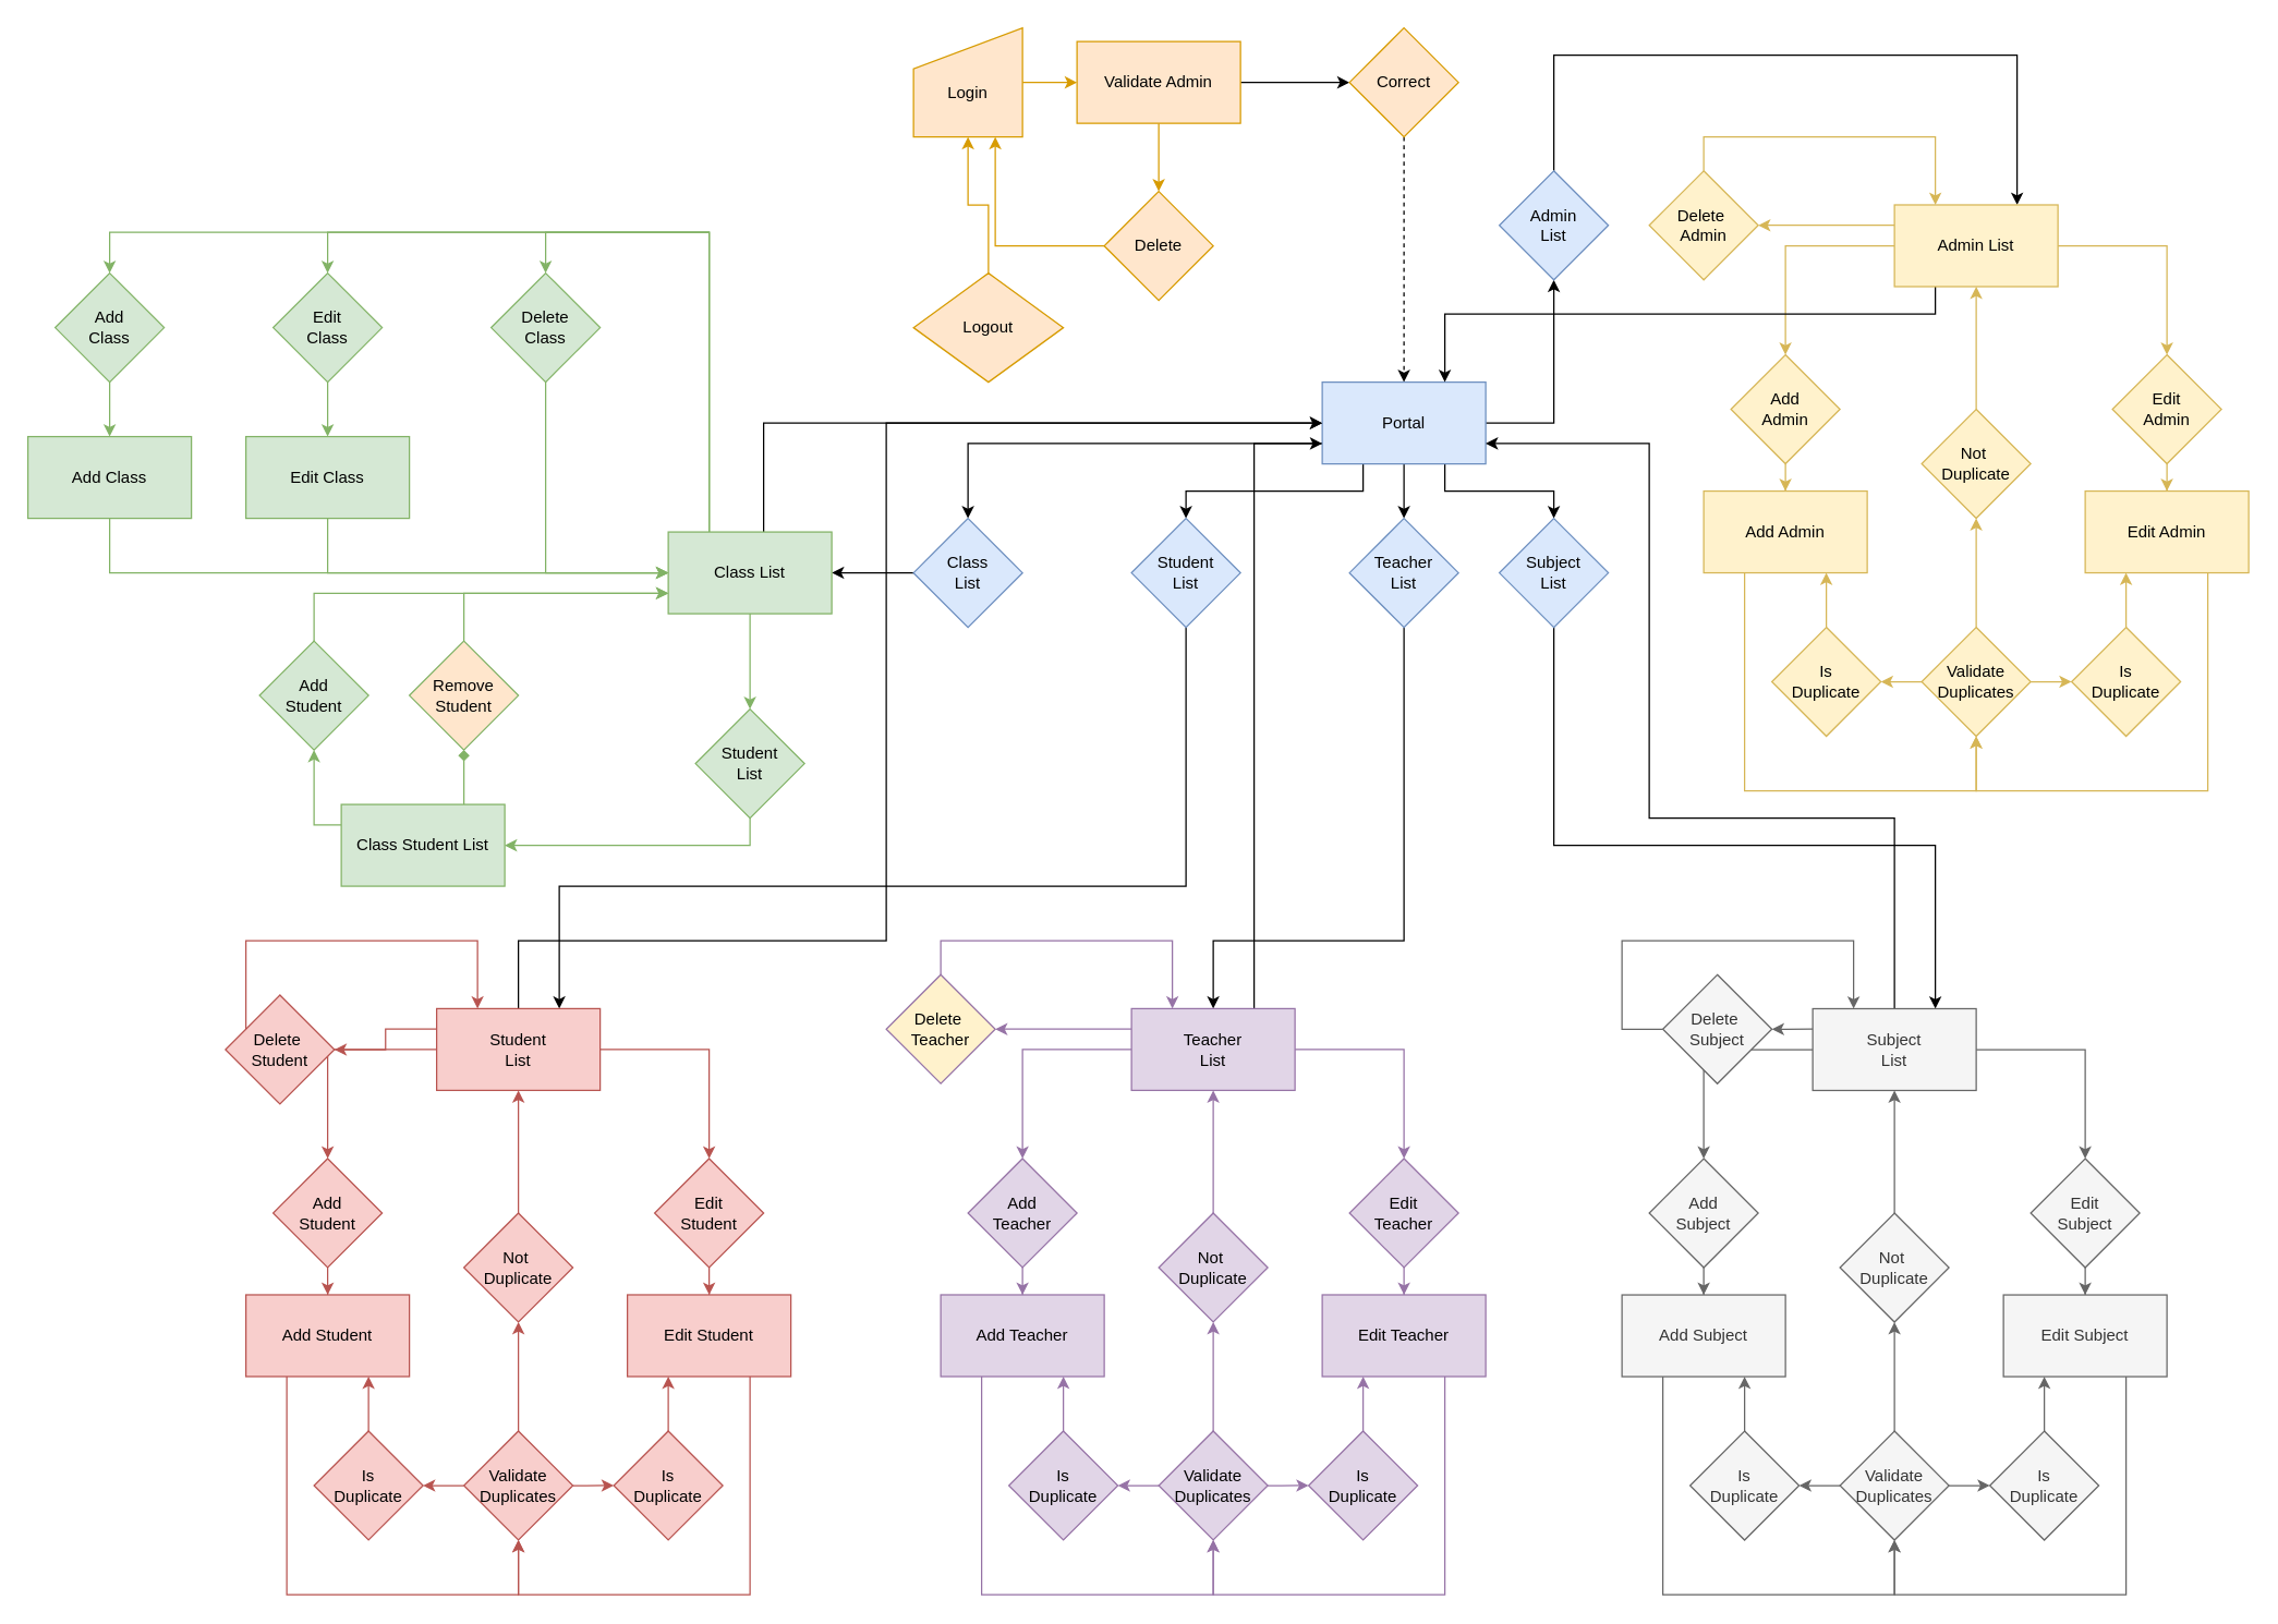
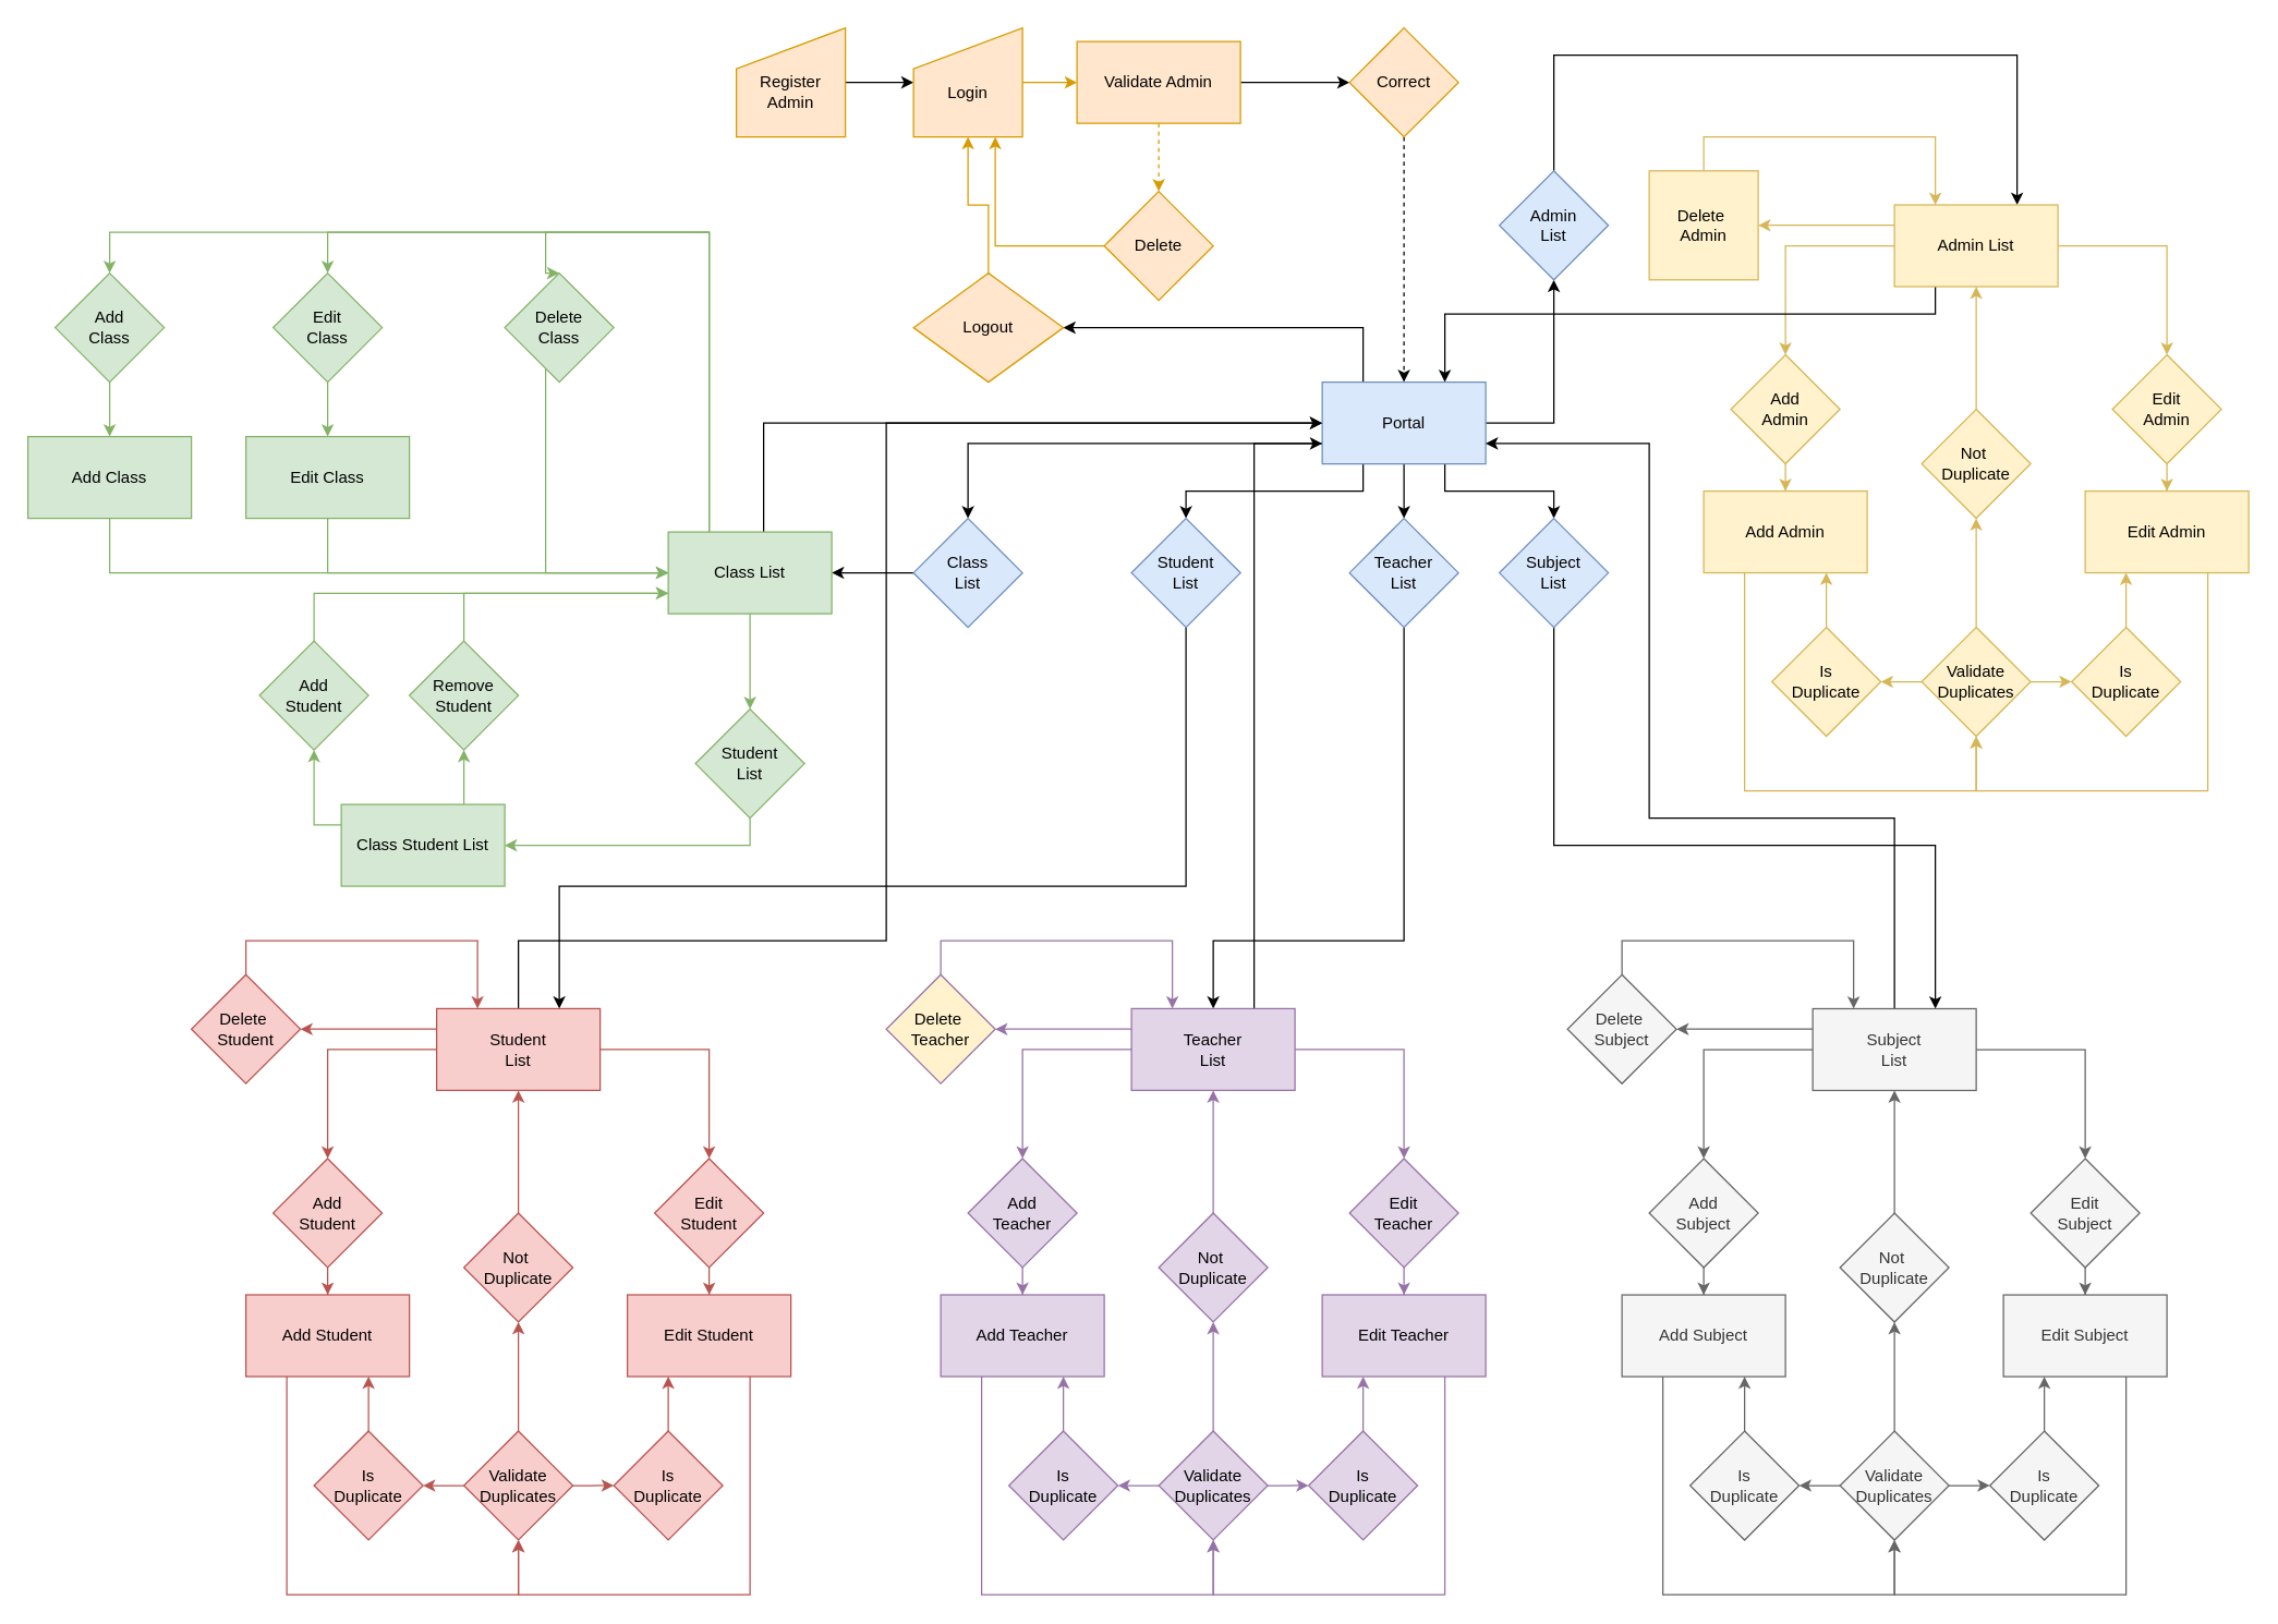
+ <mxCell id="3" value="&lt;font style=&quot;font-size: 12px;&quot;&gt;&lt;br&gt;Register&lt;br&gt;Admin&lt;br&gt;&lt;/font&gt;" style="shape=manualInput;whiteSpace=wrap;html=1;fillColor=#ffe6cc;strokeColor=#d79b00;" vertex="1" parent="1"><mxGeometry x="540" y="20" width="80" height="80" as="geometry" /></mxCell>
+ <mxCell id="2" value="" style="edgeStyle=orthogonalEdgeStyle;rounded=0;orthogonalLoop=1;jettySize=auto;html=1;fontSize=12;entryX=0;entryY=0.5;entryDx=0;entryDy=0;" edge="1" parent="1" source="3" target="5"><mxGeometry relative="1" as="geometry" /></mxCell>
- <mxCell id="6" value="" style="edgeStyle=orthogonalEdgeStyle;rounded=0;orthogonalLoop=1;jettySize=auto;html=1;fontSize=12;fillColor=#ffe6cc;strokeColor=#d79b00;" edge="1" parent="1" source="8" target="10"><mxGeometry relative="1" as="geometry" /></mxCell>
+ <mxCell id="6" value="" style="edgeStyle=orthogonalEdgeStyle;rounded=0;orthogonalLoop=1;jettySize=auto;html=1;fontSize=12;fillColor=#ffe6cc;strokeColor=#d79b00;dashed=1;" edge="1" parent="1" source="8" target="10"><mxGeometry relative="1" as="geometry" /></mxCell>
- <mxCell id="138" value="Delete&amp;nbsp;&lt;br&gt;Admin" style="rhombus;whiteSpace=wrap;html=1;fillColor=#fff2cc;strokeColor=#d6b656;" vertex="1" parent="1"><mxGeometry x="1210" y="124.92" width="80" height="80" as="geometry" /></mxCell>
+ <mxCell id="138" value="Delete&amp;nbsp;&lt;br&gt;Admin" style="whiteSpace=wrap;html=1;fillColor=#fff2cc;strokeColor=#d6b656;rounded=0;" vertex="1" parent="1"><mxGeometry x="1210" y="124.92" width="80" height="80" as="geometry" /></mxCell>
- <mxCell id="39" value="Delete&lt;br&gt;Class" style="rhombus;whiteSpace=wrap;html=1;fillColor=#d5e8d4;strokeColor=#82b366;" vertex="1" parent="1"><mxGeometry x="360" y="199.97" width="80" height="80" as="geometry" /></mxCell>
+ <mxCell id="39" value="Delete&lt;br&gt;Class" style="rhombus;whiteSpace=wrap;html=1;fillColor=#d5e8d4;strokeColor=#82b366;" vertex="1" parent="1"><mxGeometry x="370" y="199.97" width="80" height="80" as="geometry" /></mxCell>
+ <mxCell id="13" value="" style="edgeStyle=orthogonalEdgeStyle;rounded=0;orthogonalLoop=1;jettySize=auto;html=1;fontSize=12;exitX=0.25;exitY=0;exitDx=0;exitDy=0;" edge="1" parent="1" source="19" target="21"><mxGeometry relative="1" as="geometry" /></mxCell>
- <mxCell id="46" value="Remove&lt;br&gt;Student" style="rhombus;whiteSpace=wrap;html=1;fillColor=#ffe6cc;strokeColor=#82b366;" vertex="1" parent="1"><mxGeometry x="300" y="469.97" width="80" height="80" as="geometry" /></mxCell>
+ <mxCell id="46" value="Remove&lt;br&gt;Student" style="rhombus;whiteSpace=wrap;html=1;fillColor=#d5e8d4;strokeColor=#82b366;" vertex="1" parent="1"><mxGeometry x="300" y="469.97" width="80" height="80" as="geometry" /></mxCell>
- <mxCell id="42" value="" style="edgeStyle=orthogonalEdgeStyle;rounded=0;orthogonalLoop=1;jettySize=auto;html=1;fontSize=12;exitX=0.75;exitY=0;exitDx=0;exitDy=0;fillColor=#d5e8d4;strokeColor=#82b366;endArrow=diamond;" edge="1" parent="1" source="44" target="46"><mxGeometry relative="1" as="geometry" /></mxCell>
+ <mxCell id="42" value="" style="edgeStyle=orthogonalEdgeStyle;rounded=0;orthogonalLoop=1;jettySize=auto;html=1;fontSize=12;exitX=0.75;exitY=0;exitDx=0;exitDy=0;fillColor=#d5e8d4;strokeColor=#82b366;" edge="1" parent="1" source="44" target="46"><mxGeometry relative="1" as="geometry" /></mxCell>
- <mxCell id="113" value="Delete&amp;nbsp;&lt;br&gt;Subject" style="rhombus;whiteSpace=wrap;html=1;fillColor=#f5f5f5;fontColor=#333333;strokeColor=#666666;" vertex="1" parent="1"><mxGeometry x="1220" y="714.92" width="80" height="80" as="geometry" /></mxCell>
+ <mxCell id="113" value="Delete&amp;nbsp;&lt;br&gt;Subject" style="rhombus;whiteSpace=wrap;html=1;fillColor=#f5f5f5;fontColor=#333333;strokeColor=#666666;" vertex="1" parent="1"><mxGeometry x="1150" y="714.92" width="80" height="80" as="geometry" /></mxCell>
- <mxCell id="63" value="Delete&amp;nbsp;&lt;br&gt;Student" style="rhombus;whiteSpace=wrap;html=1;fillColor=#f8cecc;strokeColor=#b85450;" vertex="1" parent="1"><mxGeometry x="165" y="729.86" width="80" height="80" as="geometry" /></mxCell>
+ <mxCell id="63" value="Delete&amp;nbsp;&lt;br&gt;Student" style="rhombus;whiteSpace=wrap;html=1;fillColor=#f8cecc;strokeColor=#b85450;" vertex="1" parent="1"><mxGeometry x="140" y="714.86" width="80" height="80" as="geometry" /></mxCell>
